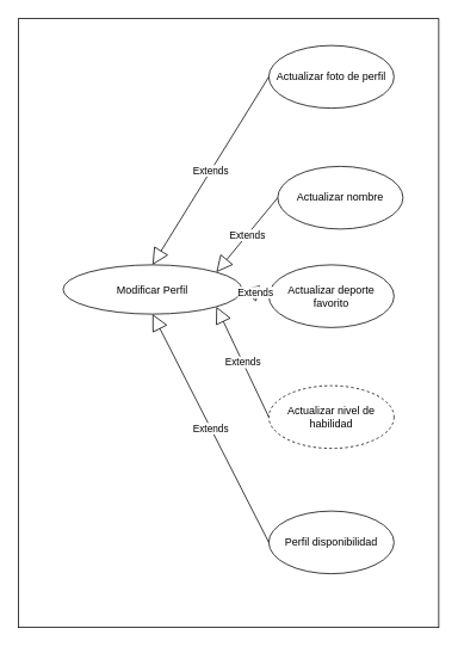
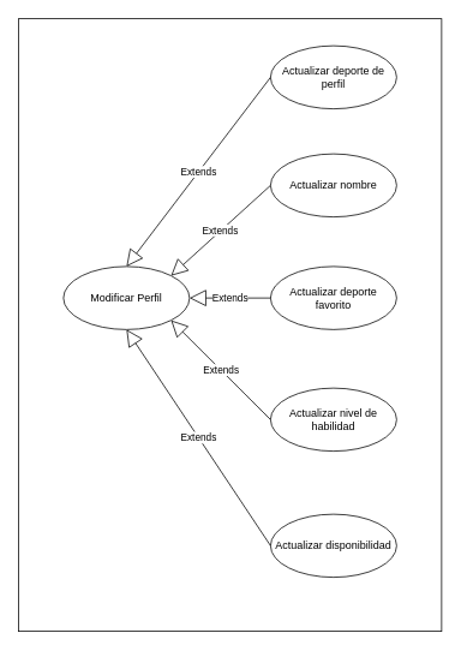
- <mxCell id="4" value="Actualizar foto de perfil" style="ellipse;whiteSpace=wrap;html=1;" vertex="1" parent="1"><mxGeometry x="300" y="50" width="140" height="70" as="geometry" /></mxCell>
+ <mxCell id="4" value="Actualizar deporte de perfil" style="ellipse;whiteSpace=wrap;html=1;" vertex="1" parent="1"><mxGeometry x="300" y="50" width="140" height="70" as="geometry" /></mxCell>
- <mxCell id="5" value="Actualizar nombre" style="ellipse;whiteSpace=wrap;html=1;" vertex="1" parent="1"><mxGeometry x="310" y="185" width="140" height="70" as="geometry" /></mxCell>
+ <mxCell id="5" value="Actualizar nombre" style="ellipse;whiteSpace=wrap;html=1;" vertex="1" parent="1"><mxGeometry x="300" y="170" width="140" height="70" as="geometry" /></mxCell>
- <mxCell id="3" value="Modificar Perfil" style="ellipse;whiteSpace=wrap;html=1;" vertex="1" parent="1"><mxGeometry x="70" y="295" width="200" height="55" as="geometry" /></mxCell>
+ <mxCell id="3" value="Modificar Perfil" style="ellipse;whiteSpace=wrap;html=1;" vertex="1" parent="1"><mxGeometry x="70" y="295" width="140" height="70" as="geometry" /></mxCell>
- <mxCell id="7" value="Actualizar nivel de habilidad" style="ellipse;whiteSpace=wrap;html=1;dashed=1;" vertex="1" parent="1"><mxGeometry x="300" y="430" width="140" height="70" as="geometry" /></mxCell>
+ <mxCell id="7" value="Actualizar nivel de habilidad" style="ellipse;whiteSpace=wrap;html=1;" vertex="1" parent="1"><mxGeometry x="300" y="430" width="140" height="70" as="geometry" /></mxCell>
- <mxCell id="8" value="Perfil disponibilidad" style="ellipse;whiteSpace=wrap;html=1;" vertex="1" parent="1"><mxGeometry x="300" y="570" width="140" height="70" as="geometry" /></mxCell>
+ <mxCell id="8" value="Actualizar disponibilidad" style="ellipse;whiteSpace=wrap;html=1;" vertex="1" parent="1"><mxGeometry x="300" y="570" width="140" height="70" as="geometry" /></mxCell>
